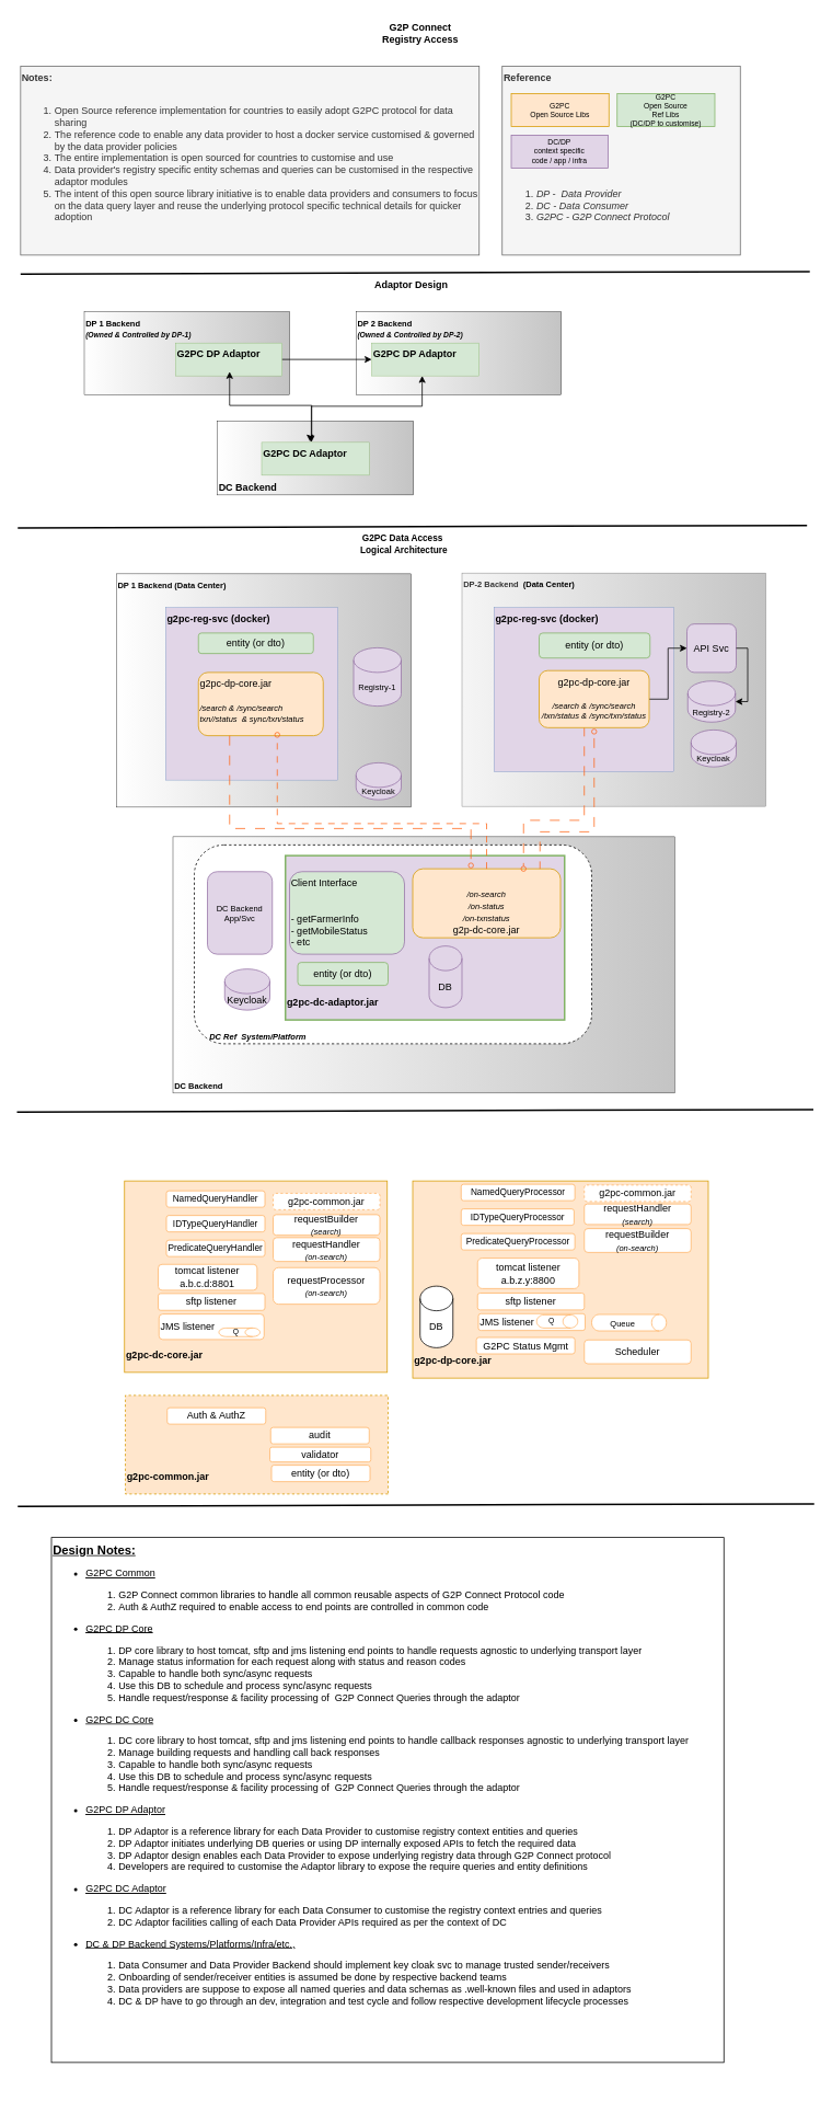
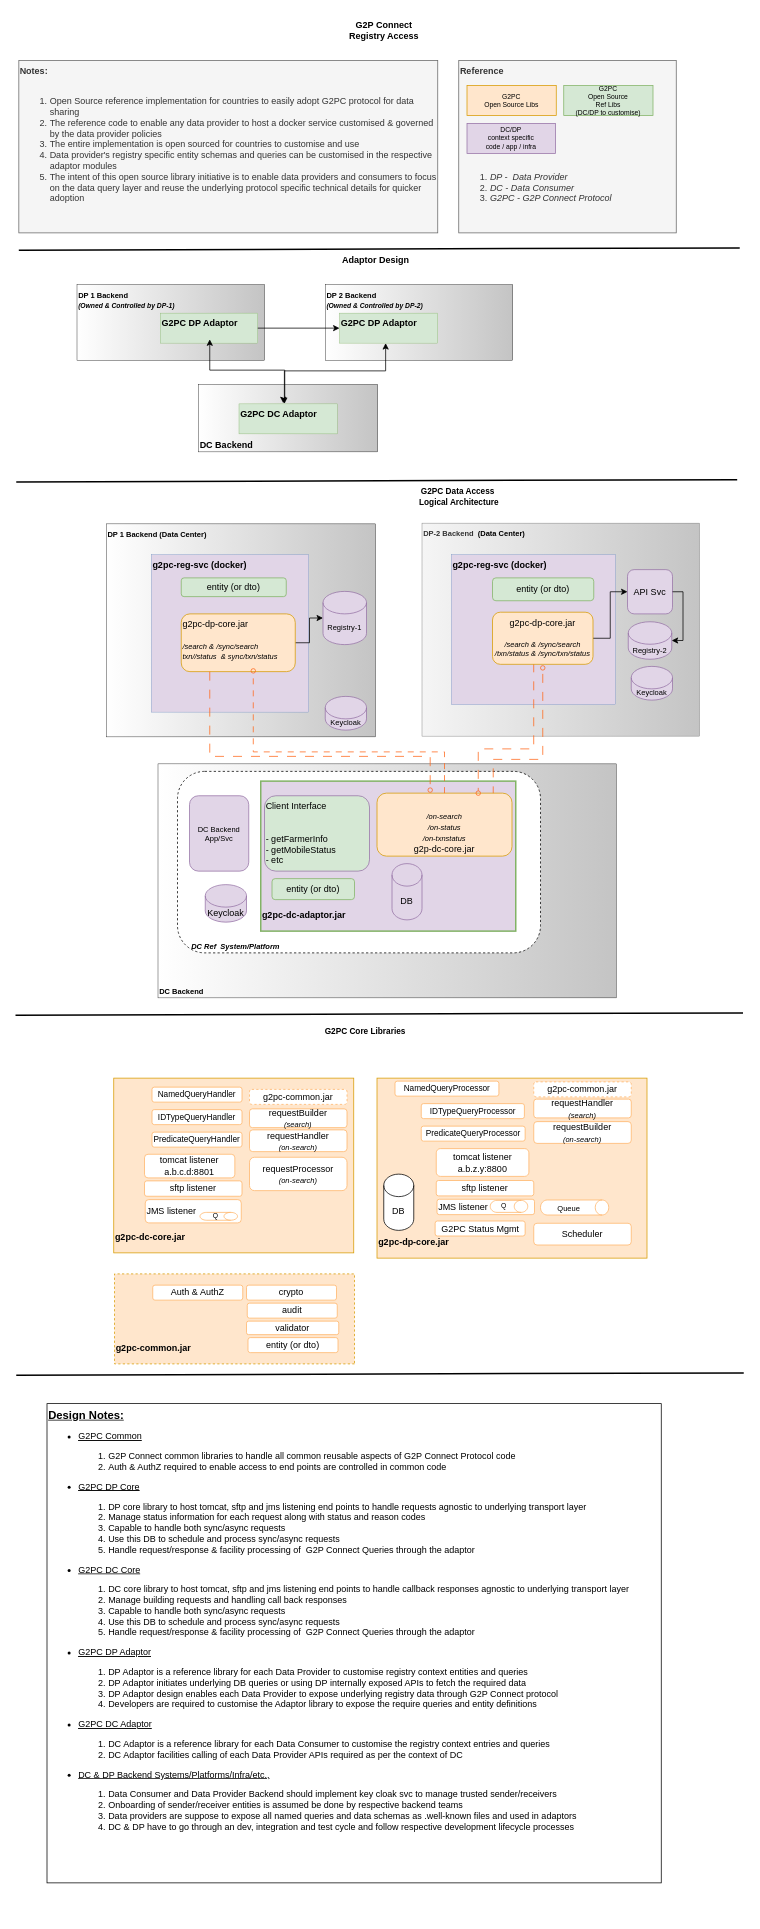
- <mxCell id="70" value="&lt;span style=&quot;border-color: var(--border-color); font-size: 11px; background-color: rgb(255, 255, 255);&quot;&gt;&lt;span style=&quot;border-color: var(--border-color);&quot;&gt;G2PC Data Access&amp;nbsp;&lt;br&gt;Logical Architecture&lt;br&gt;&lt;/span&gt;&lt;/span&gt;" style="text;html=1;align=center;verticalAlign=middle;resizable=0;points=[];autosize=1;strokeColor=none;fillColor=none;fontStyle=1" vertex="1" parent="1"><mxGeometry x="426" y="641" width="130" height="40" as="geometry" /></mxCell>
+ <mxCell id="70" value="&lt;span style=&quot;border-color: var(--border-color); font-size: 11px; background-color: rgb(255, 255, 255);&quot;&gt;&lt;span style=&quot;border-color: var(--border-color);&quot;&gt;G2PC Data Access&amp;nbsp;&lt;br&gt;Logical Architecture&lt;br&gt;&lt;/span&gt;&lt;/span&gt;" style="text;html=1;align=center;verticalAlign=middle;resizable=0;points=[];autosize=1;strokeColor=none;fillColor=none;fontStyle=1" vertex="1" parent="1"><mxGeometry x="546" y="641" width="130" height="40" as="geometry" /></mxCell>
+ <mxCell id="13" style="edgeStyle=elbowEdgeStyle;rounded=0;orthogonalLoop=1;jettySize=auto;html=1;exitX=1;exitY=0.5;exitDx=0;exitDy=0;" edge="1" parent="1" source="14" target="16"><mxGeometry relative="1" as="geometry" /></mxCell>
+ <mxCell id="60" value="&lt;b style=&quot;border-color: var(--border-color); font-size: 11px; background-color: rgb(255, 255, 255);&quot;&gt;&lt;span style=&quot;border-color: var(--border-color);&quot;&gt;G2PC Core Libraries&lt;/span&gt;&lt;/b&gt;" style="text;html=1;align=center;verticalAlign=middle;resizable=0;points=[];autosize=1;strokeColor=none;fillColor=none;fontStyle=0" vertex="1" parent="1"><mxGeometry x="421" y="1360" width="130" height="30" as="geometry" /></mxCell>
- <mxCell id="43" value="NamedQueryProcessor" style="rounded=1;whiteSpace=wrap;html=1;movable=1;resizable=1;rotatable=1;deletable=1;editable=1;locked=0;connectable=1;fontSize=11;strokeColor=#FFB366;" vertex="1" parent="1"><mxGeometry x="561" y="1441" width="138.5" height="20" as="geometry" /></mxCell>
+ <mxCell id="43" value="NamedQueryProcessor" style="rounded=1;whiteSpace=wrap;html=1;movable=1;resizable=1;rotatable=1;deletable=1;editable=1;locked=0;connectable=1;fontSize=11;strokeColor=#FFB366;" vertex="1" parent="1"><mxGeometry x="526" y="1441" width="138.5" height="20" as="geometry" /></mxCell>
+ <mxCell id="27" value="crypto" style="rounded=1;whiteSpace=wrap;html=1;movable=1;resizable=1;rotatable=1;deletable=1;editable=1;locked=0;connectable=1;strokeColor=#FFB366;" vertex="1" parent="1"><mxGeometry x="328" y="1713" width="120" height="20" as="geometry" /></mxCell>
